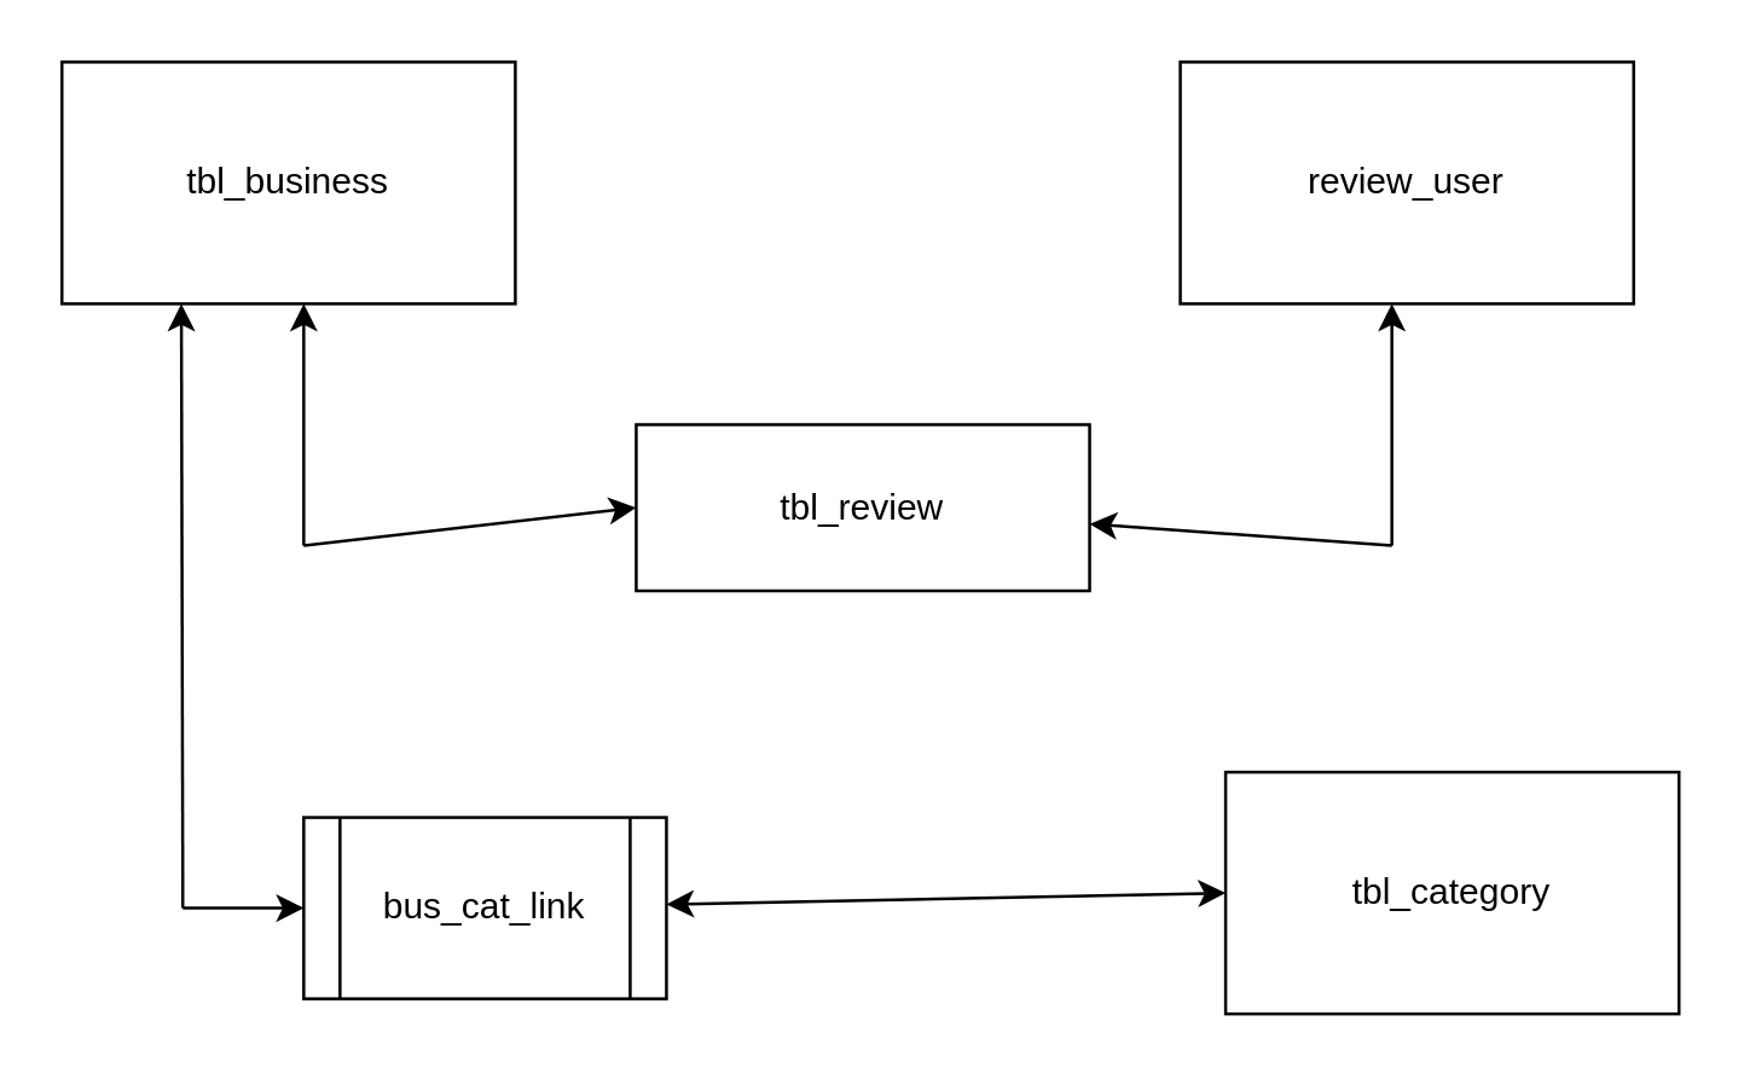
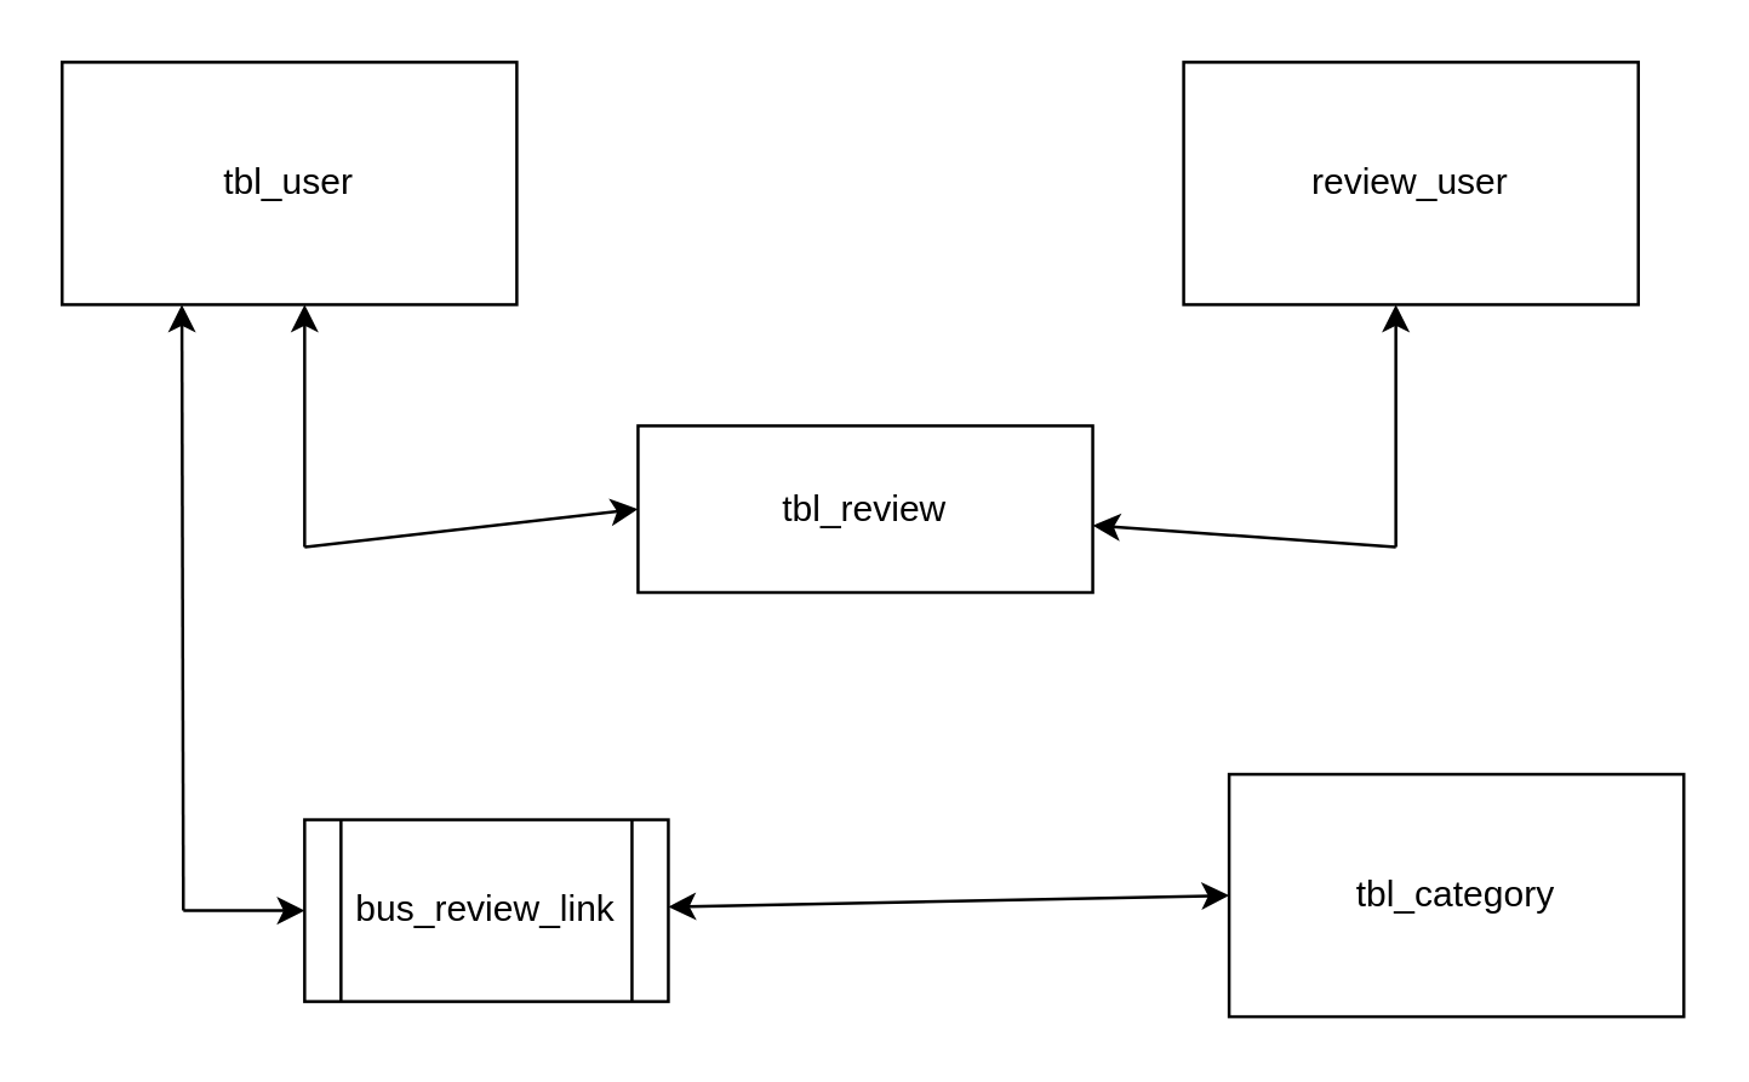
- <mxCell id="2" value="tbl_business" style="rounded=0;whiteSpace=wrap;html=1;" vertex="1" parent="1"><mxGeometry x="20" y="20" width="150" height="80" as="geometry" /></mxCell>
+ <mxCell id="2" value="tbl_user" style="rounded=0;whiteSpace=wrap;html=1;" vertex="1" parent="1"><mxGeometry x="20" y="20" width="150" height="80" as="geometry" /></mxCell>
- <mxCell id="7" value="bus_cat_link" style="shape=process;whiteSpace=wrap;html=1;backgroundOutline=1;" vertex="1" parent="1"><mxGeometry x="100" y="270" width="120" height="60" as="geometry" /></mxCell>
+ <mxCell id="7" value="bus_review_link" style="shape=process;whiteSpace=wrap;html=1;backgroundOutline=1;" vertex="1" parent="1"><mxGeometry x="100" y="270" width="120" height="60" as="geometry" /></mxCell>
